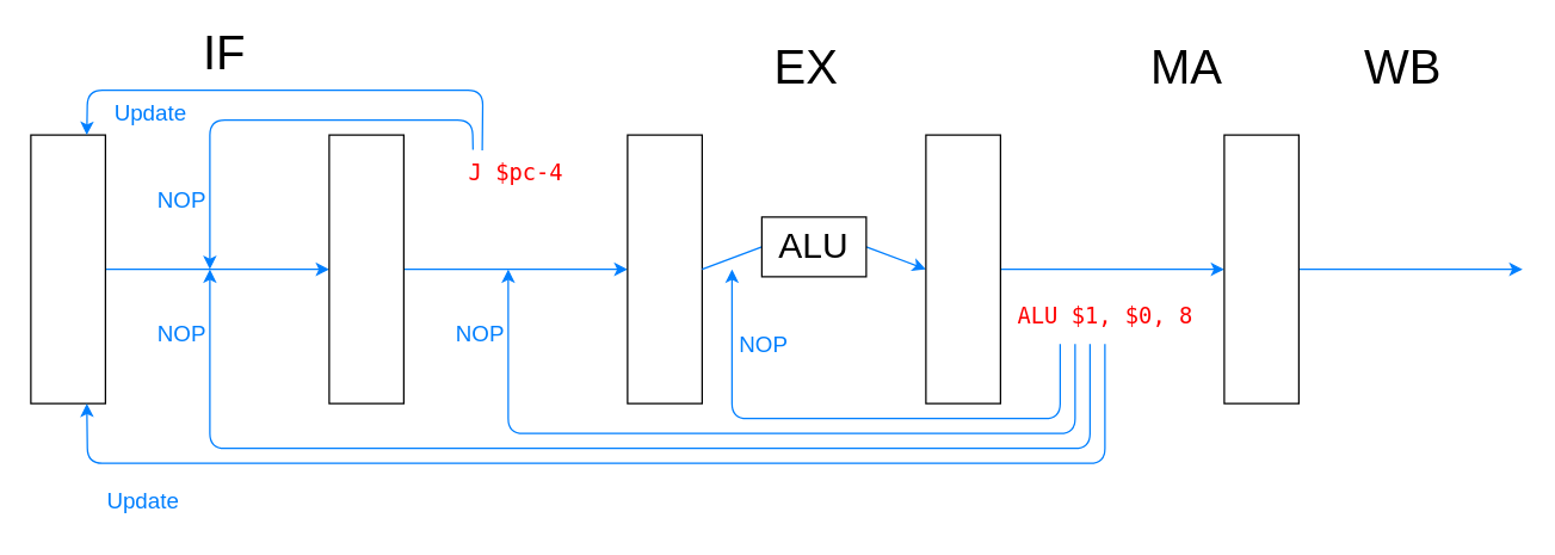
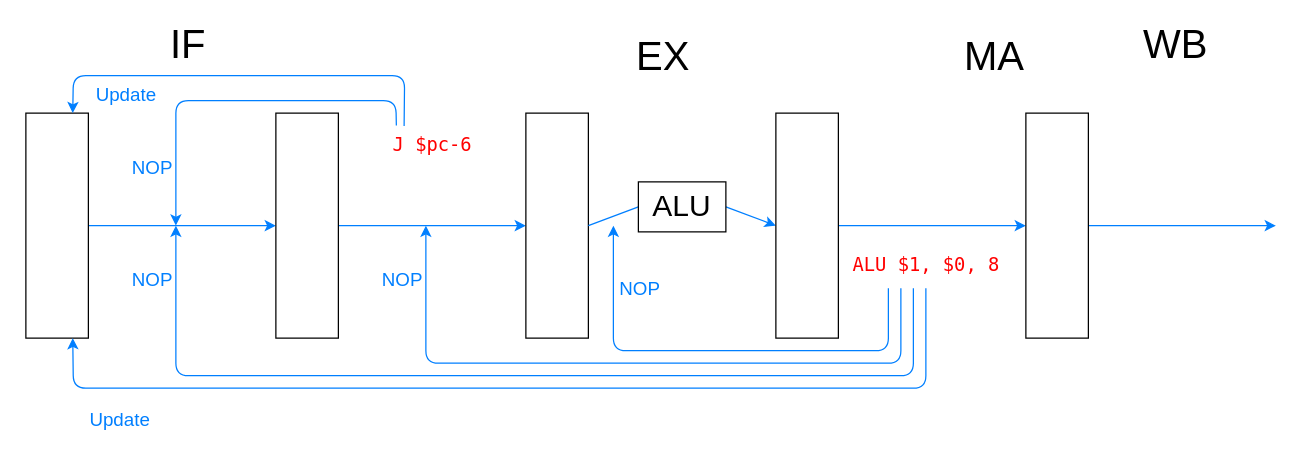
- <mxCell id="13" value="&lt;font style=&quot;font-size: 32px;&quot;&gt;EX&lt;/font&gt;" style="text;html=1;strokeColor=none;fillColor=none;align=center;verticalAlign=middle;whiteSpace=wrap;rounded=0;fontSize=32;fontColor=#000000;" vertex="1" parent="1"><mxGeometry x="510" y="30" width="60" height="30" as="geometry" /></mxCell>
+ <mxCell id="13" value="&lt;font style=&quot;font-size: 32px;&quot;&gt;EX&lt;/font&gt;" style="text;html=1;strokeColor=none;fillColor=none;align=center;verticalAlign=middle;whiteSpace=wrap;rounded=0;fontSize=32;fontColor=#000000;" vertex="1" parent="1"><mxGeometry x="500" y="30" width="60" height="30" as="geometry" /></mxCell>
- <mxCell id="15" value="&lt;font style=&quot;font-size: 32px;&quot;&gt;WB&lt;/font&gt;" style="text;html=1;strokeColor=none;fillColor=none;align=center;verticalAlign=middle;whiteSpace=wrap;rounded=0;fontSize=32;fontColor=#000000;" vertex="1" parent="1"><mxGeometry x="910" y="30" width="60" height="30" as="geometry" /></mxCell>
+ <mxCell id="15" value="&lt;font style=&quot;font-size: 32px;&quot;&gt;WB&lt;/font&gt;" style="text;html=1;strokeColor=none;fillColor=none;align=center;verticalAlign=middle;whiteSpace=wrap;rounded=0;fontSize=32;fontColor=#000000;" vertex="1" parent="1"><mxGeometry x="910" y="20" width="60" height="30" as="geometry" /></mxCell>
- <mxCell id="18" value="J $pc-4" style="text;html=1;align=center;verticalAlign=middle;resizable=0;points=[];autosize=1;strokeColor=none;fillColor=none;fontSize=15;fontColor=#FF0000;fontFamily=Monospace;" vertex="1" parent="1"><mxGeometry x="300" y="100" width="90" height="30" as="geometry" /></mxCell>
+ <mxCell id="18" value="J $pc-6" style="text;html=1;align=center;verticalAlign=middle;resizable=0;points=[];autosize=1;strokeColor=none;fillColor=none;fontSize=15;fontColor=#FF0000;fontFamily=Monospace;" vertex="1" parent="1"><mxGeometry x="300" y="100" width="90" height="30" as="geometry" /></mxCell>
